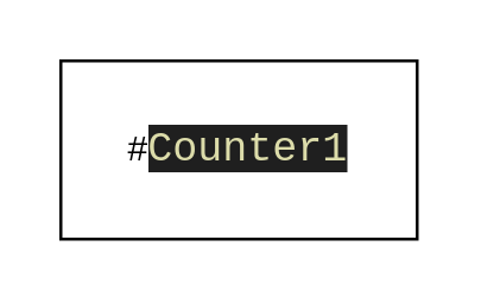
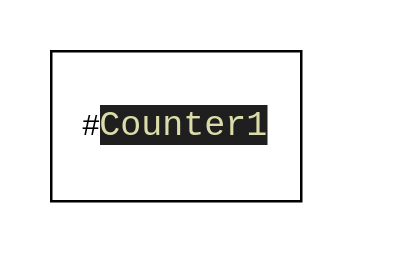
- <mxCell id="2" value="#&lt;span style=&quot;color: rgb(220, 220, 170); background-color: rgb(31, 31, 31); font-family: Consolas, &amp;quot;Courier New&amp;quot;, monospace; font-size: 14px;&quot;&gt;Counter1&lt;/span&gt;" style="rounded=0;whiteSpace=wrap;html=1;" vertex="1" parent="1"><mxGeometry x="20" y="20" width="120" height="60" as="geometry" /></mxCell>
+ <mxCell id="2" value="#&lt;span style=&quot;color: rgb(220, 220, 170); background-color: rgb(31, 31, 31); font-family: Consolas, &amp;quot;Courier New&amp;quot;, monospace; font-size: 14px;&quot;&gt;Counter1&lt;/span&gt;" style="rounded=0;whiteSpace=wrap;html=1;" vertex="1" parent="1"><mxGeometry x="20" y="20" width="100" height="60" as="geometry" /></mxCell>
